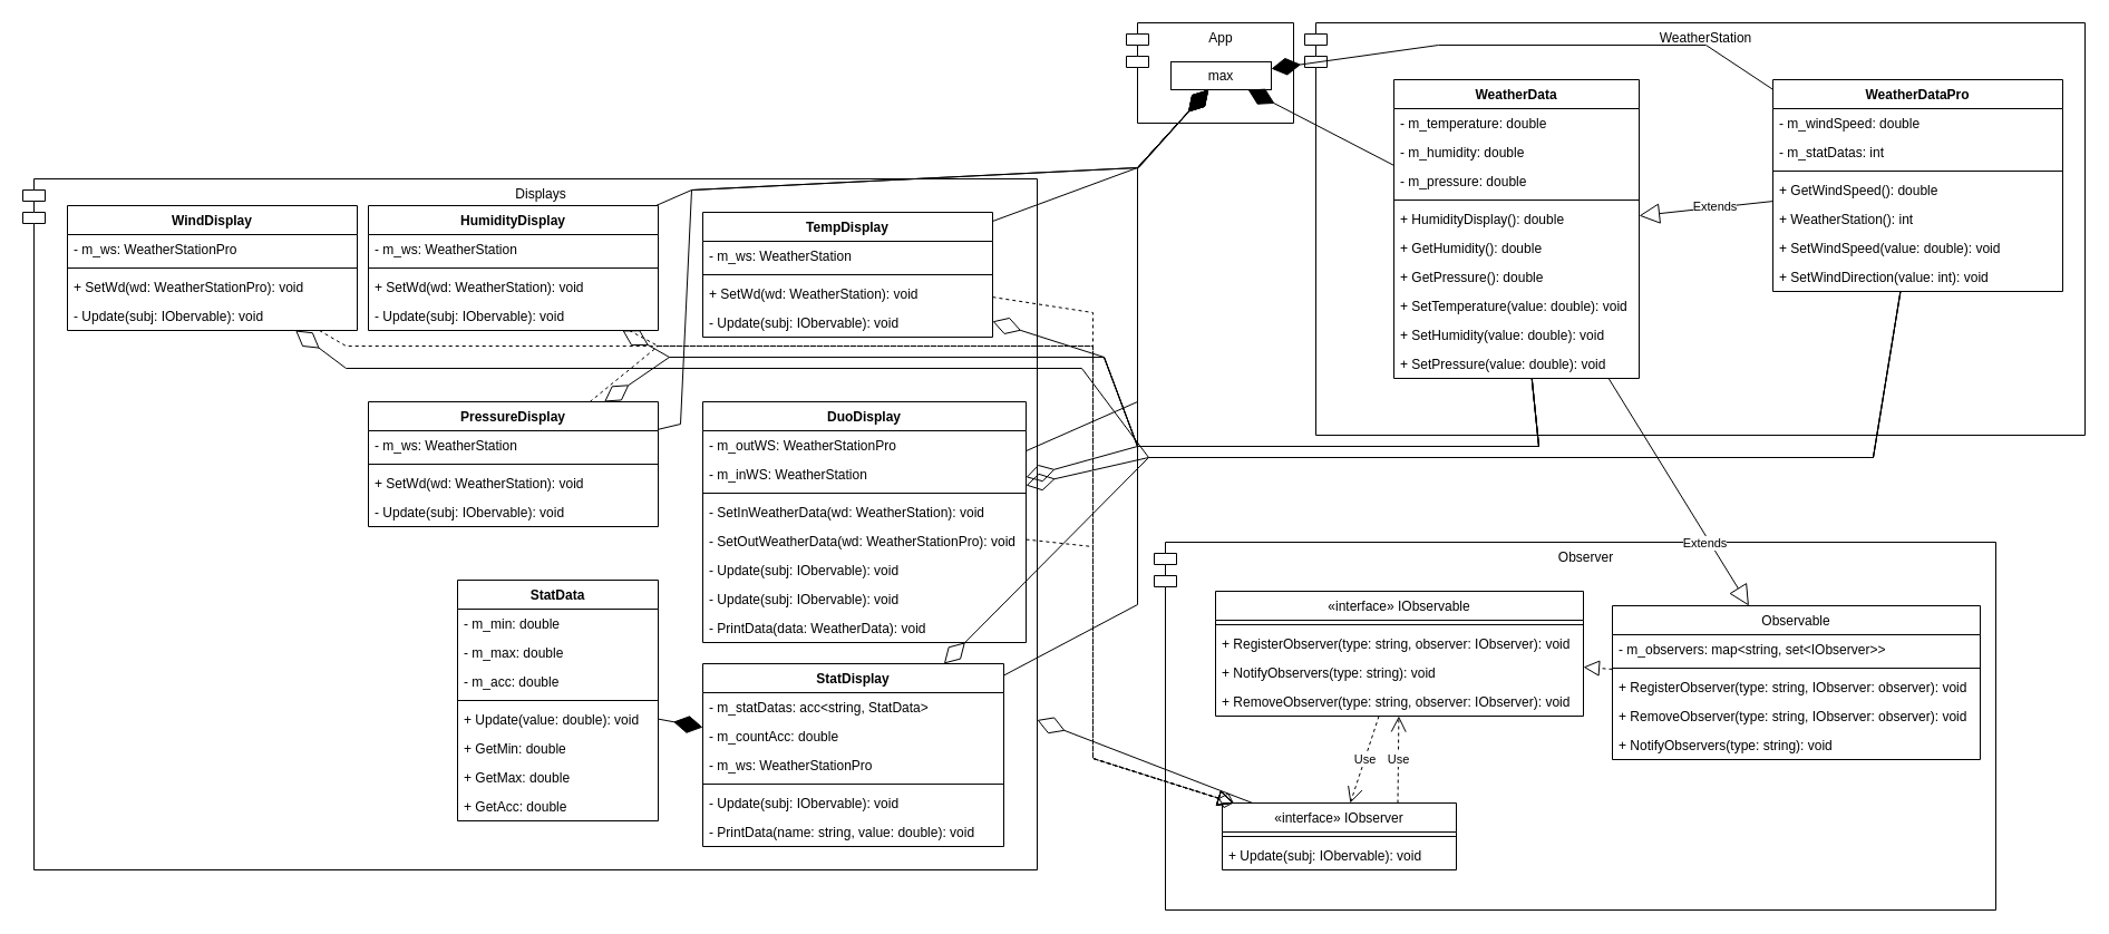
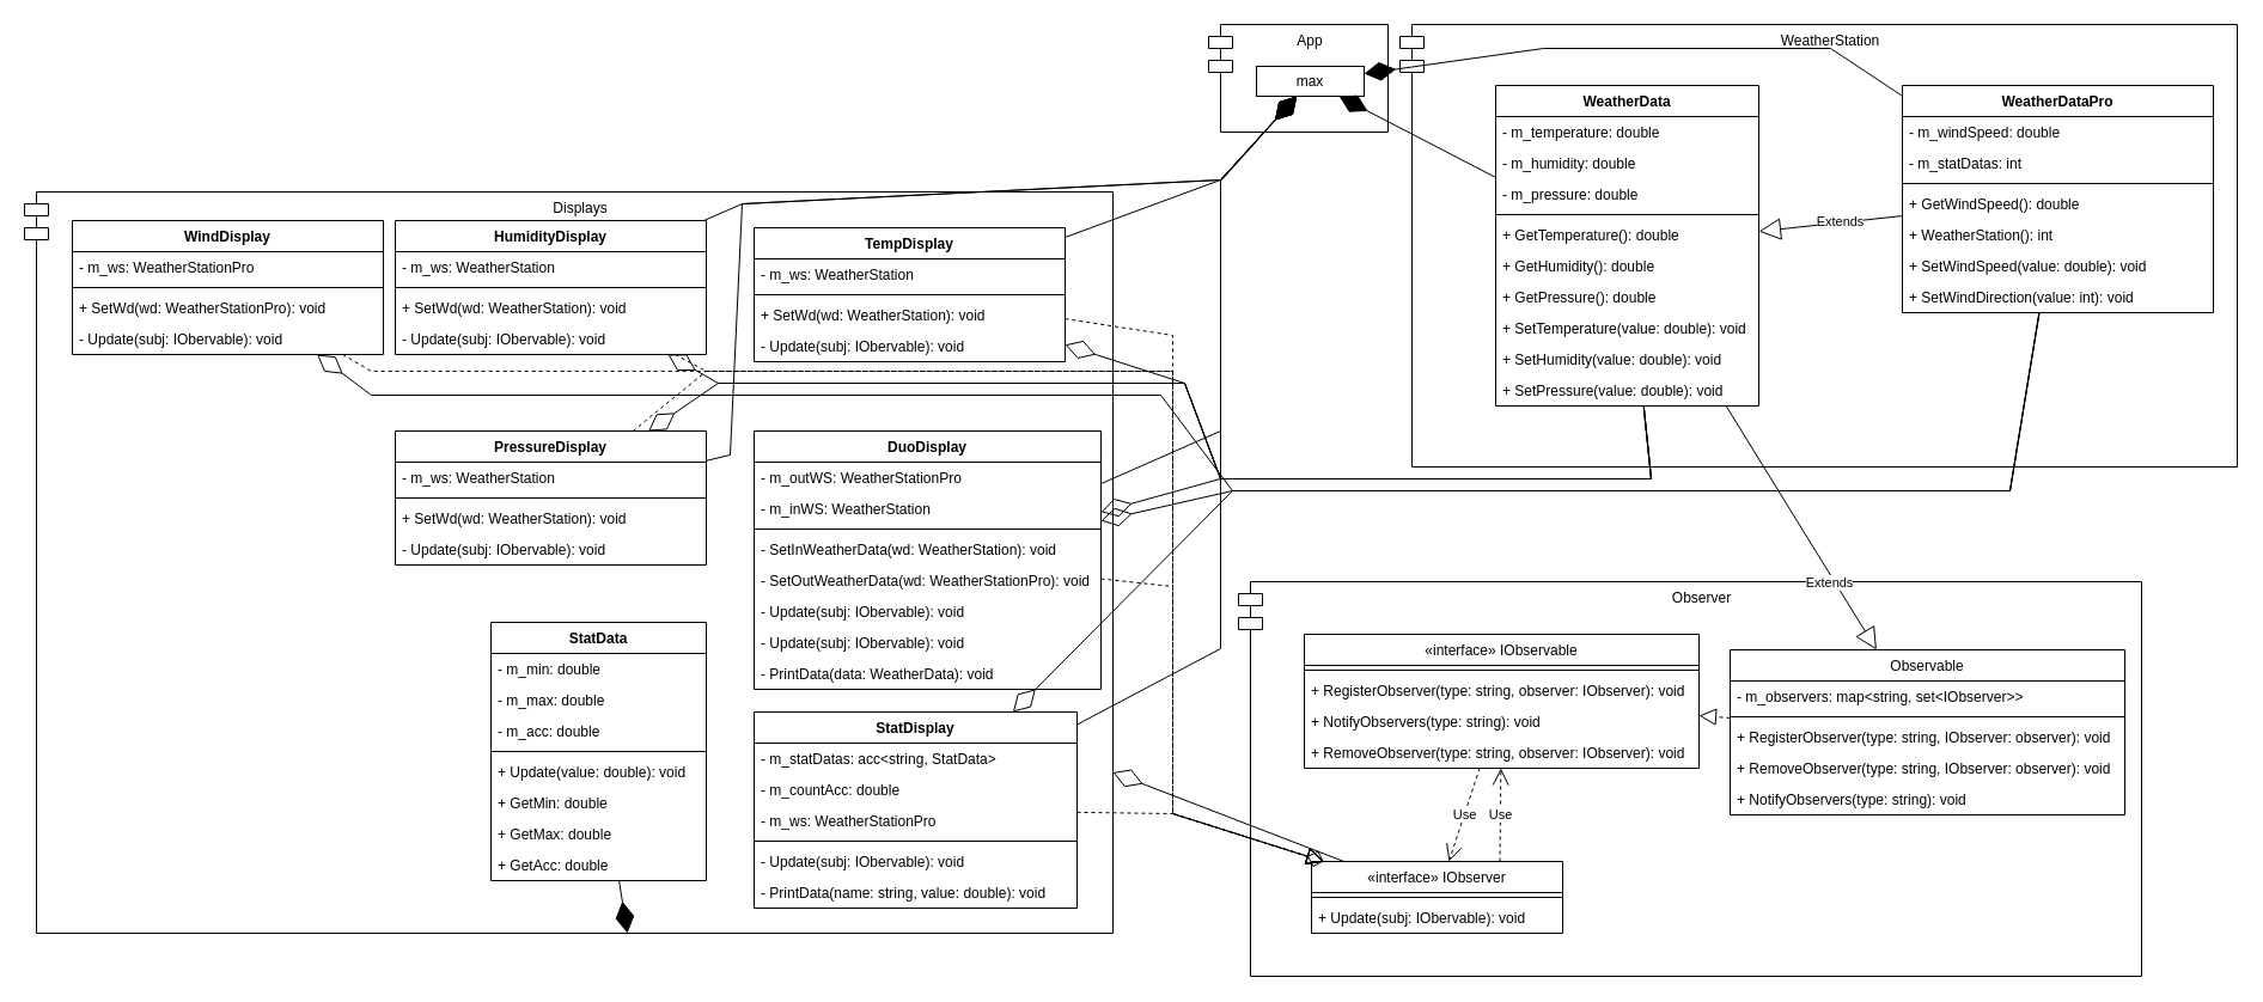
- <mxCell id="10" value="+ HumidityDisplay(): double" style="text;strokeColor=none;fillColor=none;align=left;verticalAlign=top;spacingLeft=4;spacingRight=4;overflow=hidden;rotatable=0;points=[[0,0.5],[1,0.5]];portConstraint=eastwest;whiteSpace=wrap;html=1;" parent="5" vertex="1"><mxGeometry y="112" width="220" height="26" as="geometry" /></mxCell>
+ <mxCell id="10" value="+ GetTemperature(): double" style="text;strokeColor=none;fillColor=none;align=left;verticalAlign=top;spacingLeft=4;spacingRight=4;overflow=hidden;rotatable=0;points=[[0,0.5],[1,0.5]];portConstraint=eastwest;whiteSpace=wrap;html=1;" parent="5" vertex="1"><mxGeometry y="112" width="220" height="26" as="geometry" /></mxCell>
- <mxCell id="71" value="" style="endArrow=diamondThin;endFill=1;endSize=24;html=1;rounded=0;" parent="1" source="62" target="55" edge="1"><mxGeometry width="160" relative="1" as="geometry"><mxPoint x="730" y="650" as="sourcePoint" /><mxPoint x="890" y="650" as="targetPoint" /></mxGeometry></mxCell>
+ <mxCell id="71" value="" style="endArrow=diamondThin;endFill=1;endSize=24;html=1;rounded=0;" parent="1" source="62" target="36" edge="1"><mxGeometry width="160" relative="1" as="geometry"><mxPoint x="730" y="650" as="sourcePoint" /><mxPoint x="890" y="650" as="targetPoint" /></mxGeometry></mxCell>
+ <mxCell id="72" value="" style="endArrow=block;dashed=1;endFill=0;endSize=12;html=1;rounded=0;" parent="1" source="55" target="17" edge="1"><mxGeometry width="160" relative="1" as="geometry"><mxPoint x="902" y="518" as="sourcePoint" /><mxPoint x="1144" y="660" as="targetPoint" /><Array as="points"><mxPoint y="680" x="980" /></Array></mxGeometry></mxCell>
